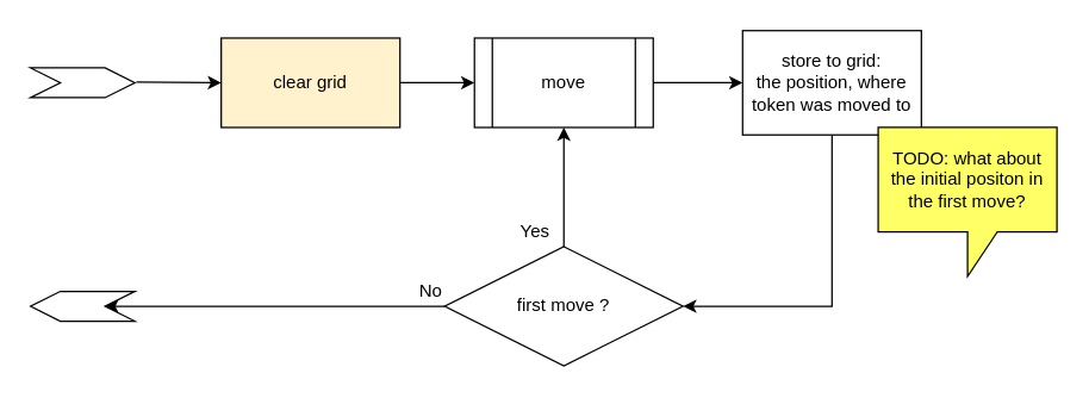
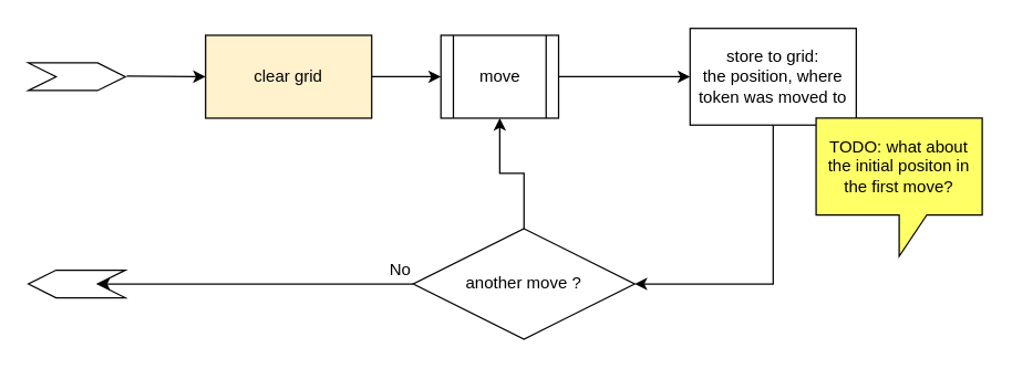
- <mxCell id="6" value="move" style="shape=process;whiteSpace=wrap;html=1;backgroundOutline=1;" parent="1" vertex="1"><mxGeometry x="318" y="25" width="120" height="60" as="geometry" /></mxCell>
+ <mxCell id="6" value="move" style="shape=process;whiteSpace=wrap;html=1;backgroundOutline=1;" parent="1" vertex="1"><mxGeometry x="318" y="25" width="85" height="60" as="geometry" /></mxCell>
- <mxCell id="12" value="Yes" style="text;html=1;strokeColor=none;fillColor=none;align=center;verticalAlign=middle;whiteSpace=wrap;rounded=0;" parent="1" vertex="1"><mxGeometry x="339" y="145" width="40" height="20" as="geometry" /></mxCell>
- <mxCell id="11" value="first move ?" style="rhombus;whiteSpace=wrap;html=1;" parent="1" vertex="1"><mxGeometry x="298" y="165" width="160" height="80" as="geometry" /></mxCell>
+ <mxCell id="11" value="another move ?" style="rhombus;whiteSpace=wrap;html=1;" parent="1" vertex="1"><mxGeometry x="298" y="165" width="160" height="80" as="geometry" /></mxCell>
